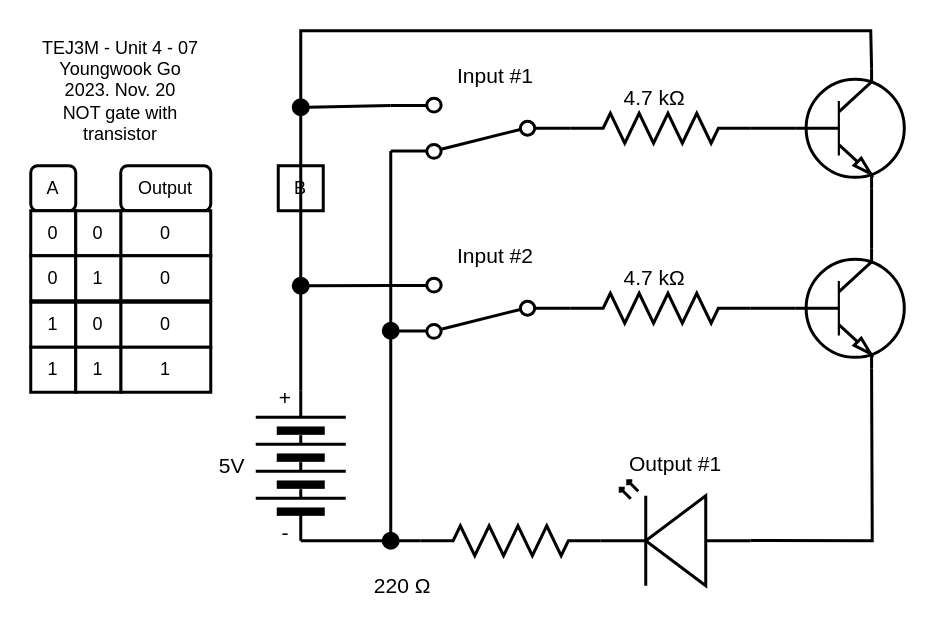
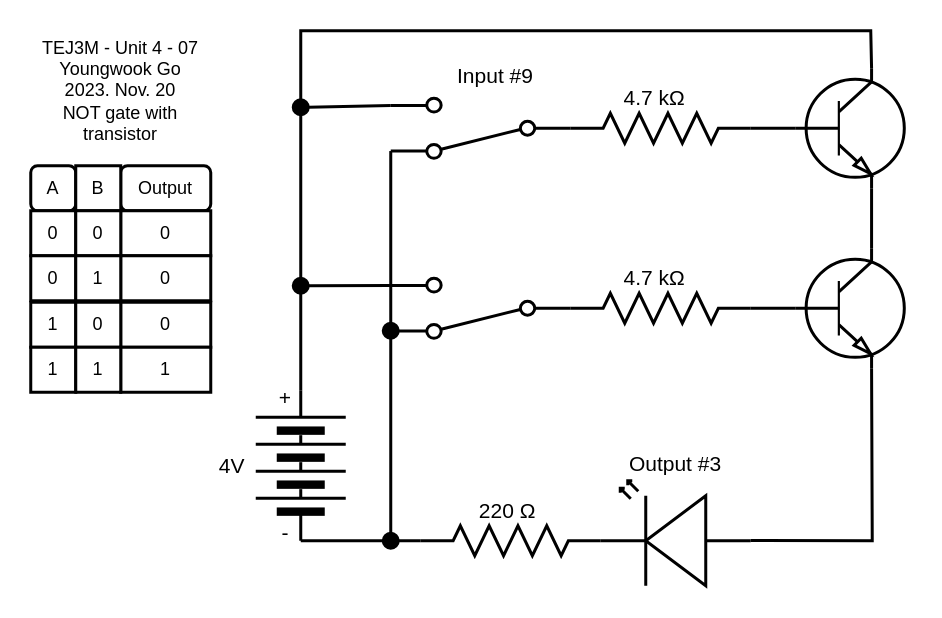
- <mxCell id="36" value="Input #1" style="text;html=1;strokeColor=none;fillColor=none;align=center;verticalAlign=middle;whiteSpace=wrap;rounded=0;strokeWidth=2;fontSize=14;" parent="1" vertex="1"><mxGeometry x="280" y="40" width="100" height="20" as="geometry" /></mxCell>
+ <mxCell id="36" value="Input #9" style="text;html=1;strokeColor=none;fillColor=none;align=center;verticalAlign=middle;whiteSpace=wrap;rounded=0;strokeWidth=2;fontSize=14;" parent="1" vertex="1"><mxGeometry x="280" y="40" width="100" height="20" as="geometry" /></mxCell>
- <mxCell id="9" value="B" style="rounded=0;whiteSpace=wrap;html=1;strokeWidth=2;glass=0;" parent="1" vertex="1"><mxGeometry x="185" y="110" width="30" height="30" as="geometry" /></mxCell>
+ <mxCell id="9" value="B" style="rounded=0;whiteSpace=wrap;html=1;strokeWidth=2;glass=0;" parent="1" vertex="1"><mxGeometry x="50" y="110" width="30" height="30" as="geometry" /></mxCell>
- <mxCell id="51" value="Input #2" style="text;html=1;strokeColor=none;fillColor=none;align=center;verticalAlign=middle;whiteSpace=wrap;rounded=0;strokeWidth=2;fontSize=14;" vertex="1" parent="1"><mxGeometry x="280" y="160" width="100" height="20" as="geometry" /></mxCell>
- <mxCell id="39" value="Output #1" style="text;html=1;strokeColor=none;fillColor=none;align=center;verticalAlign=bottom;whiteSpace=wrap;rounded=0;strokeWidth=2;fontSize=14;" parent="1" vertex="1"><mxGeometry x="400" y="300" width="100" height="20" as="geometry" /></mxCell>
+ <mxCell id="39" value="Output #3" style="text;html=1;strokeColor=none;fillColor=none;align=center;verticalAlign=bottom;whiteSpace=wrap;rounded=0;strokeWidth=2;fontSize=14;" parent="1" vertex="1"><mxGeometry x="400" y="300" width="100" height="20" as="geometry" /></mxCell>
- <mxCell id="43" value="5V" style="text;html=1;strokeColor=none;fillColor=none;align=right;verticalAlign=middle;whiteSpace=wrap;rounded=0;strokeWidth=2;fontSize=14;" parent="1" vertex="1"><mxGeometry x="145" y="260" width="20" height="100" as="geometry" /></mxCell>
+ <mxCell id="43" value="4V" style="text;html=1;strokeColor=none;fillColor=none;align=right;verticalAlign=middle;whiteSpace=wrap;rounded=0;strokeWidth=2;fontSize=14;" parent="1" vertex="1"><mxGeometry x="145" y="260" width="20" height="100" as="geometry" /></mxCell>
- <mxCell id="40" value="&lt;span style=&quot;font-size: 14px;&quot;&gt;220&amp;nbsp;Ω&lt;/span&gt;&amp;nbsp;" style="text;html=1;strokeColor=none;fillColor=none;align=center;verticalAlign=middle;whiteSpace=wrap;rounded=0;strokeWidth=2;fontSize=14;" parent="1" vertex="1"><mxGeometry x="210" y="380" width="120" height="20" as="geometry" /></mxCell>
+ <mxCell id="40" value="&lt;span style=&quot;font-size: 14px;&quot;&gt;220&amp;nbsp;Ω&lt;/span&gt;&amp;nbsp;" style="text;html=1;strokeColor=none;fillColor=none;align=center;verticalAlign=middle;whiteSpace=wrap;rounded=0;strokeWidth=2;fontSize=14;" parent="1" vertex="1"><mxGeometry x="280" y="330" width="120" height="20" as="geometry" /></mxCell>
